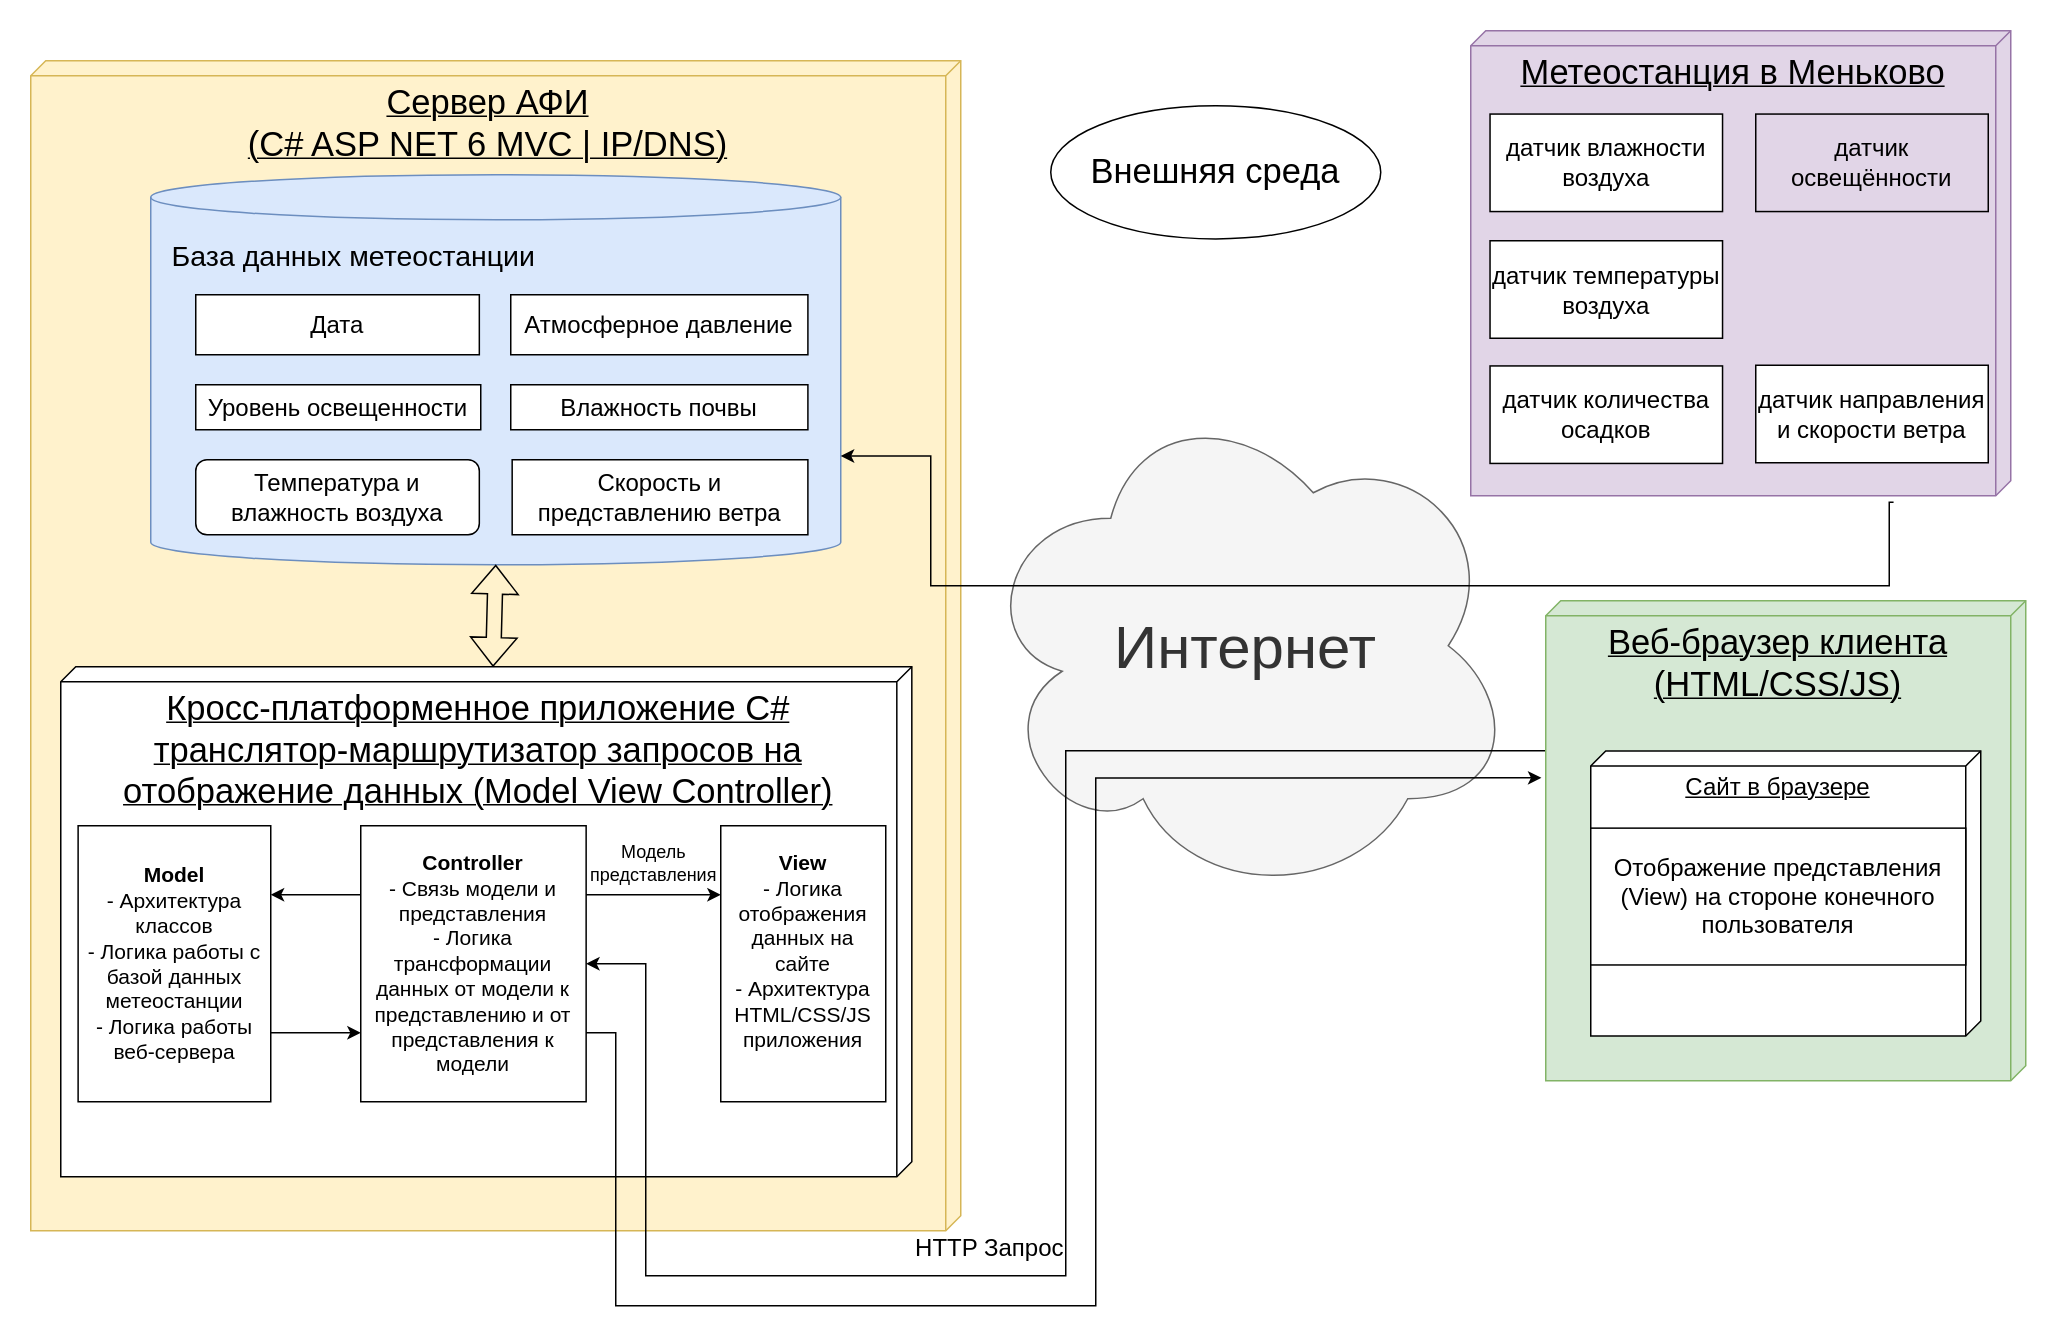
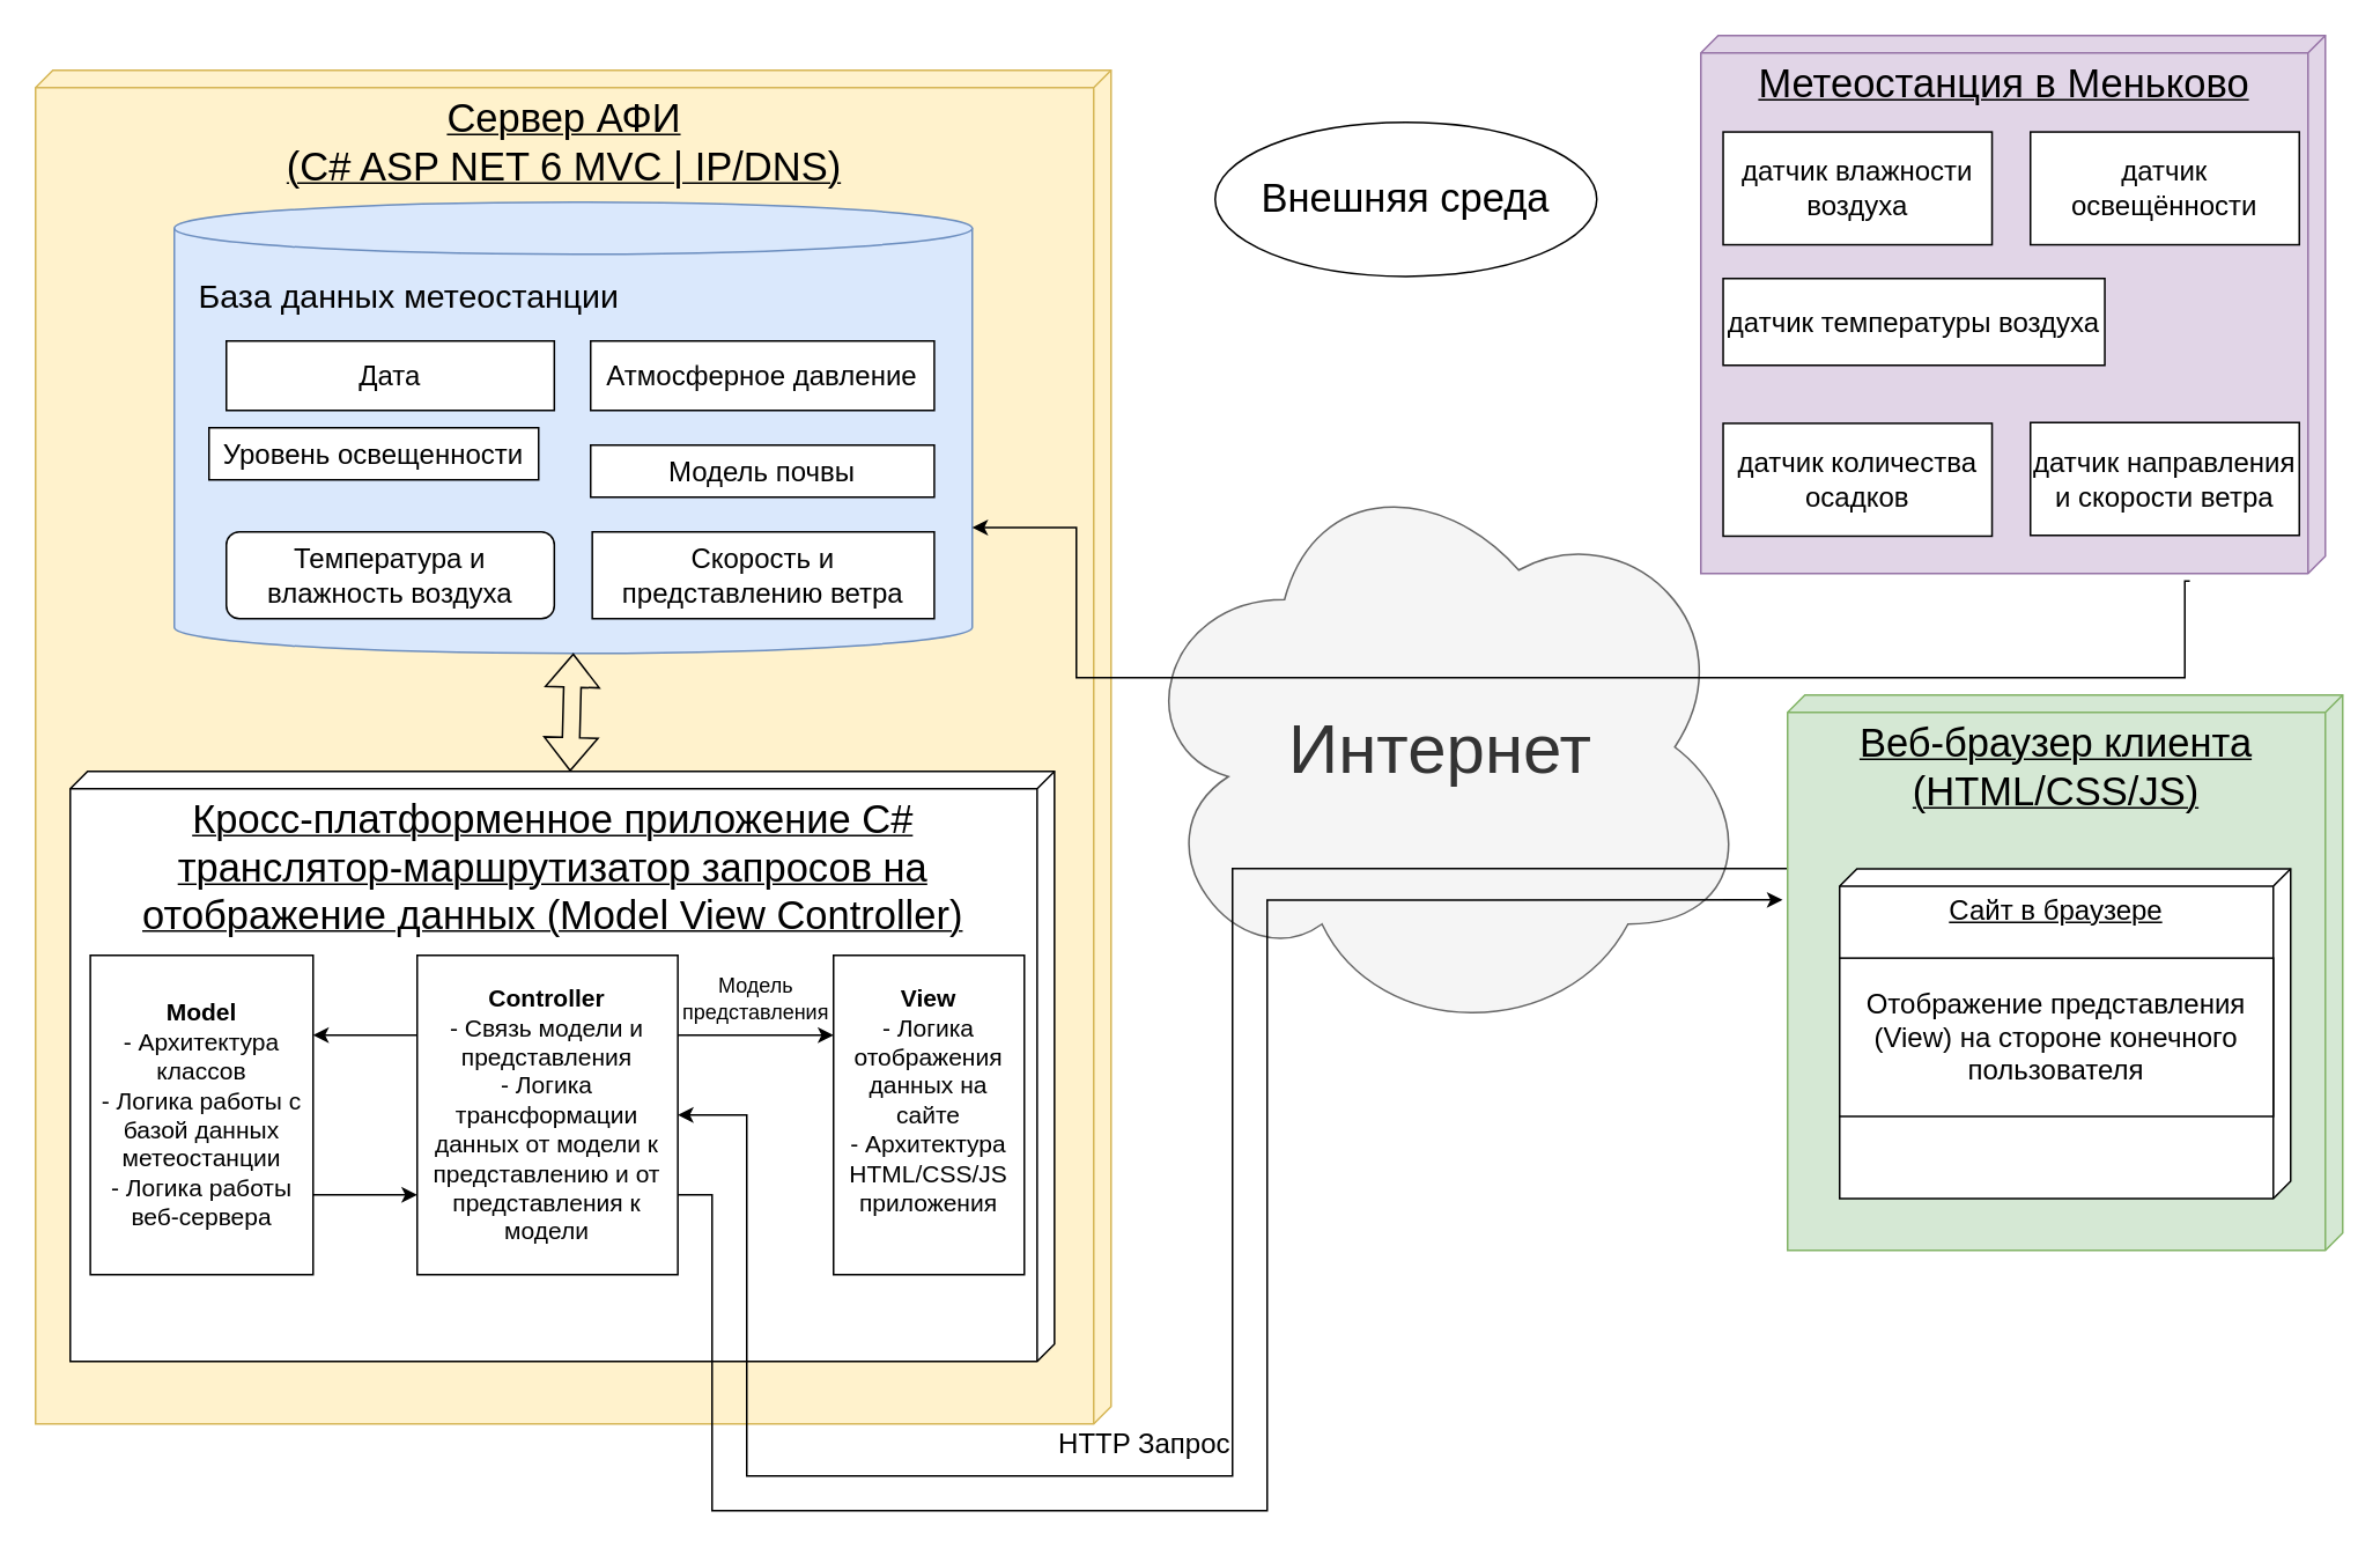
- <mxCell id="28" value="&lt;font style=&quot;font-size: 16px;&quot;&gt;датчик освещённости&lt;/font&gt;" style="whiteSpace=wrap;html=1;fillColor=#e1d5e7;" parent="24" vertex="1"><mxGeometry x="190" y="55.542" width="155" height="65" as="geometry" /></mxCell>
+ <mxCell id="28" value="&lt;font style=&quot;font-size: 16px;&quot;&gt;датчик освещённости&lt;/font&gt;" style="whiteSpace=wrap;html=1;" parent="24" vertex="1"><mxGeometry x="190" y="55.542" width="155" height="65" as="geometry" /></mxCell>
- <mxCell id="27" value="&lt;font style=&quot;font-size: 16px;&quot;&gt;датчик температуры воздуха&lt;/font&gt;" style="whiteSpace=wrap;html=1;" parent="24" vertex="1"><mxGeometry x="12.857" y="140.005" width="155" height="65" as="geometry" /></mxCell>
+ <mxCell id="27" value="&lt;font style=&quot;font-size: 16px;&quot;&gt;датчик температуры воздуха&lt;/font&gt;" style="whiteSpace=wrap;html=1;" parent="24" vertex="1"><mxGeometry x="12.857" y="140.005" width="220" height="50" as="geometry" /></mxCell>
- <mxCell id="8" value="&lt;font style=&quot;font-size: 16px;&quot;&gt;Уровень освещенности&lt;/font&gt;" style="rounded=0;whiteSpace=wrap;html=1;" parent="3" vertex="1"><mxGeometry x="30" y="140" width="190" height="30" as="geometry" /></mxCell>
+ <mxCell id="8" value="&lt;font style=&quot;font-size: 16px;&quot;&gt;Уровень освещенности&lt;/font&gt;" style="rounded=0;whiteSpace=wrap;html=1;" parent="3" vertex="1"><mxGeometry x="20" y="130" width="190" height="30" as="geometry" /></mxCell>
- <mxCell id="9" value="&lt;font style=&quot;font-size: 16px;&quot;&gt;Влажность почвы&lt;/font&gt;" style="rounded=0;whiteSpace=wrap;html=1;" parent="3" vertex="1"><mxGeometry x="240" y="140" width="198.1" height="30" as="geometry" /></mxCell>
+ <mxCell id="9" value="&lt;font style=&quot;font-size: 16px;&quot;&gt;Модель почвы&lt;/font&gt;" style="rounded=0;whiteSpace=wrap;html=1;" parent="3" vertex="1"><mxGeometry x="240" y="140" width="198.1" height="30" as="geometry" /></mxCell>
